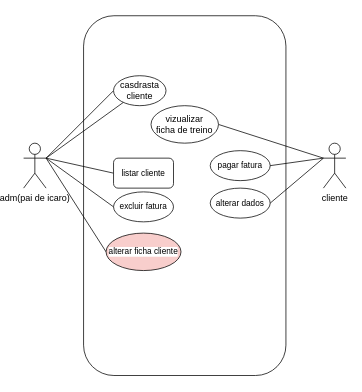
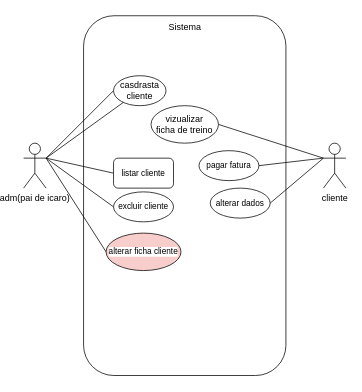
+ <mxCell id="9" value="Sistema" style="text;html=1;align=center;verticalAlign=middle;resizable=0;points=[];autosize=1;strokeColor=none;fillColor=none;" vertex="1" parent="1"><mxGeometry x="200" y="20" width="70" height="30" as="geometry" /></mxCell>
- <mxCell id="13" value="pagar fatura" style="ellipse;whiteSpace=wrap;html=1;fontFamily=Helvetica;fontSize=11;fontColor=default;labelBackgroundColor=default;" vertex="1" parent="1"><mxGeometry x="269" y="200" width="80" height="40" as="geometry" /></mxCell>
+ <mxCell id="13" value="pagar fatura" style="ellipse;whiteSpace=wrap;html=1;fontFamily=Helvetica;fontSize=11;fontColor=default;labelBackgroundColor=default;" vertex="1" parent="1"><mxGeometry x="254" y="200" width="80" height="40" as="geometry" /></mxCell>
- <mxCell id="19" value="excluir fatura" style="ellipse;whiteSpace=wrap;html=1;fontFamily=Helvetica;fontSize=11;fontColor=default;labelBackgroundColor=default;" vertex="1" parent="1"><mxGeometry x="140" y="255" width="80" height="40" as="geometry" /></mxCell>
+ <mxCell id="19" value="excluir cliente" style="ellipse;whiteSpace=wrap;html=1;fontFamily=Helvetica;fontSize=11;fontColor=default;labelBackgroundColor=default;" vertex="1" parent="1"><mxGeometry x="140" y="255" width="80" height="40" as="geometry" /></mxCell>
